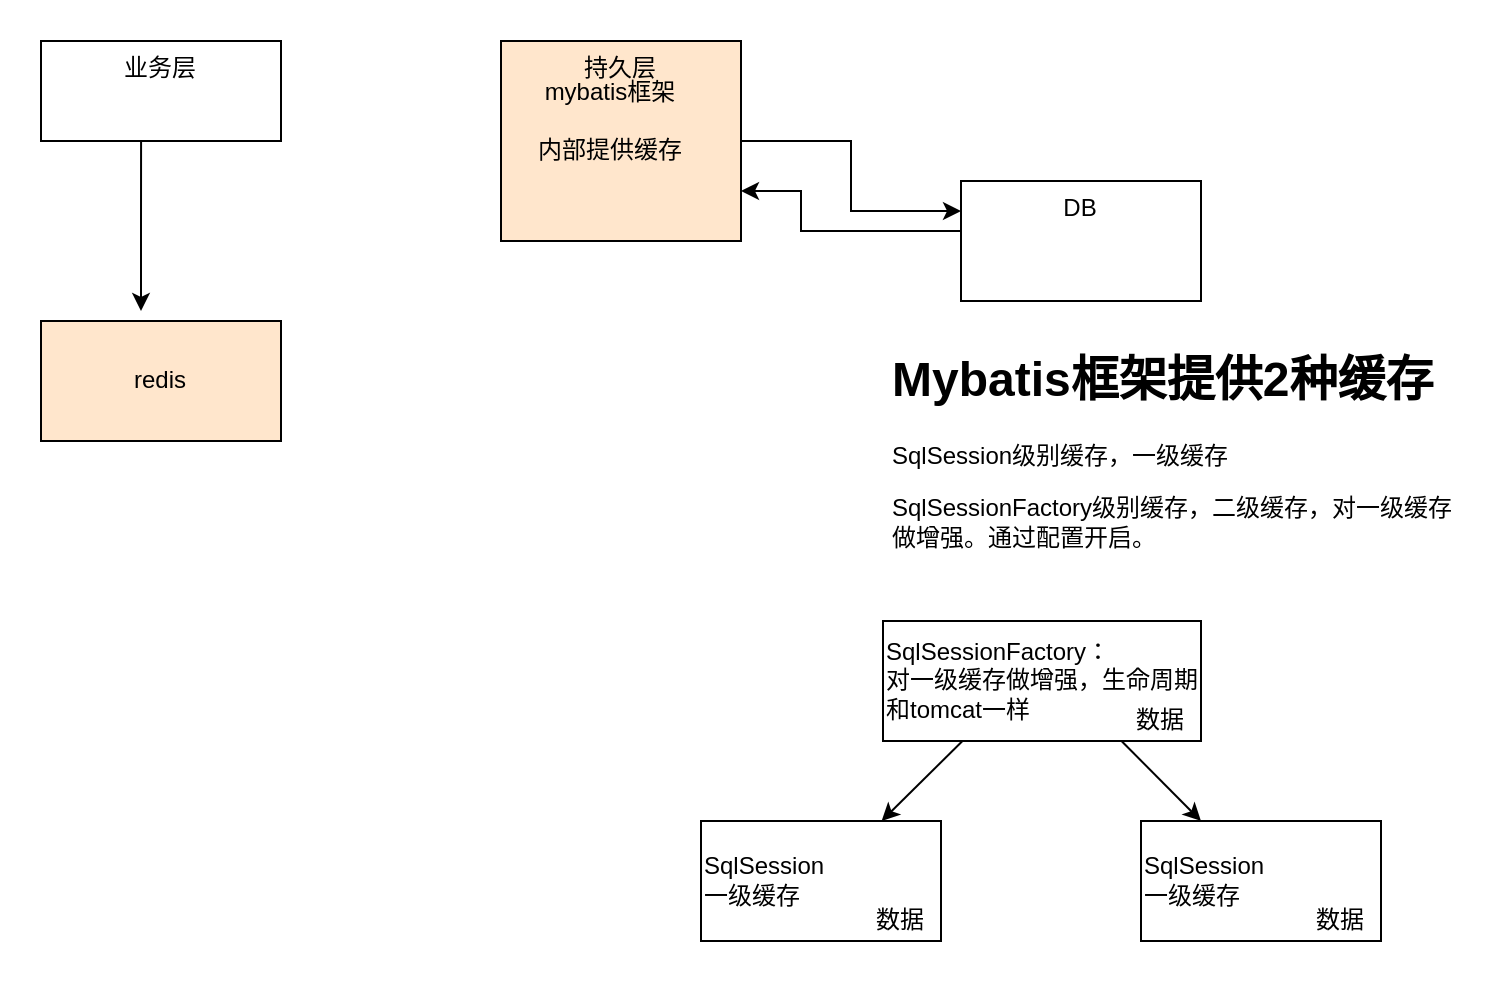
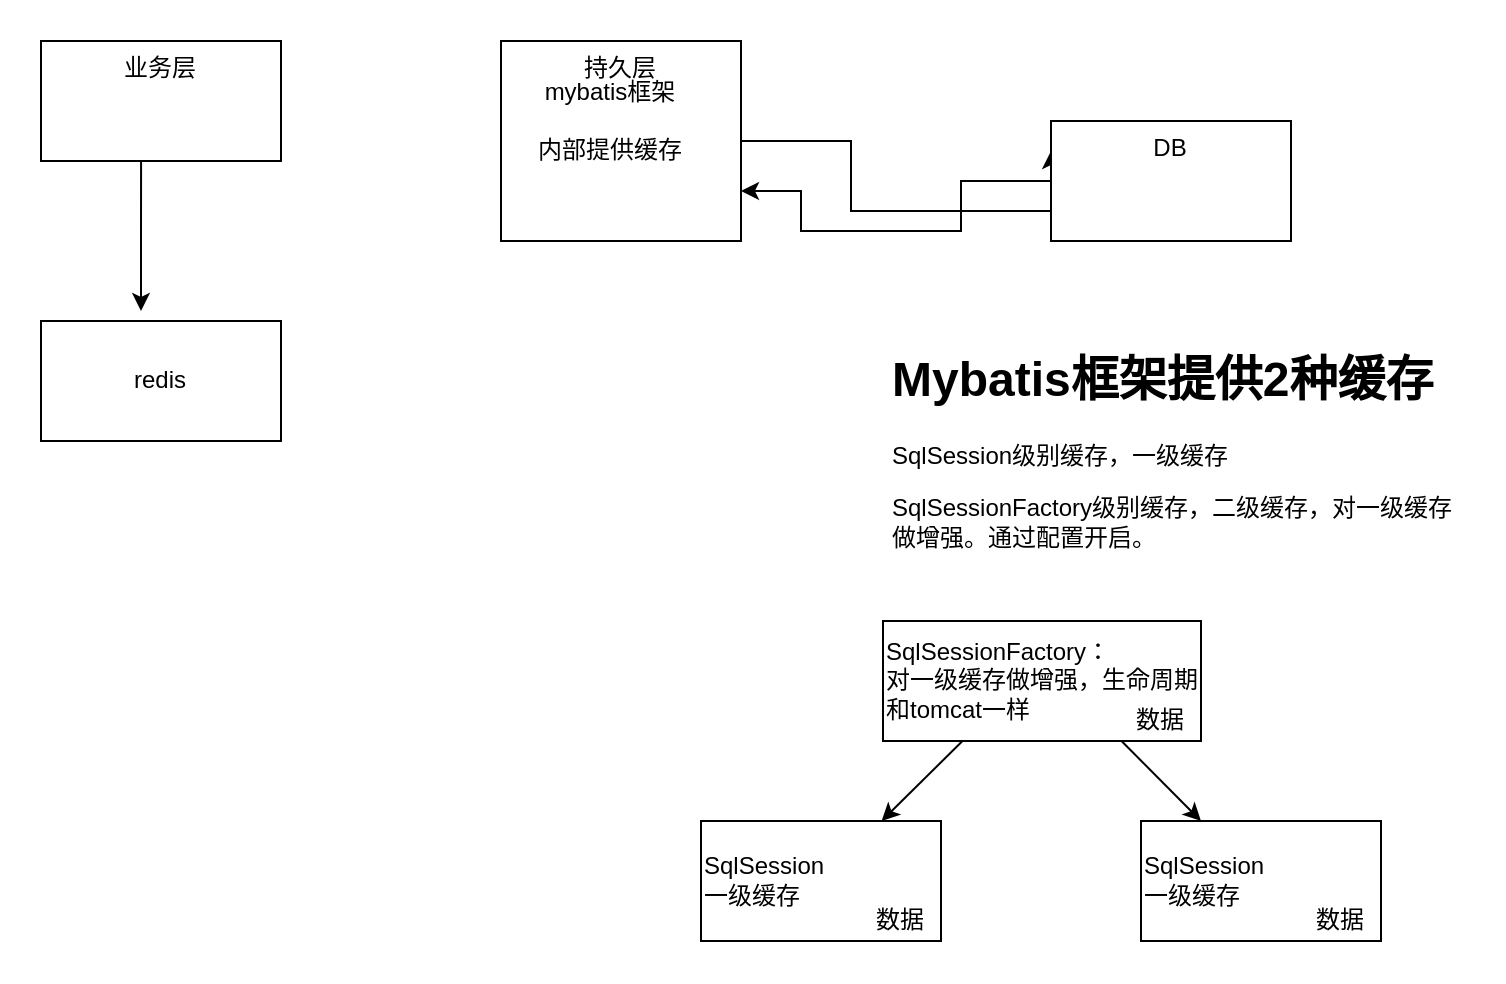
- <mxCell id="3" value="业务层" style="rounded=0;whiteSpace=wrap;html=1;verticalAlign=top;" parent="1" vertex="1"><mxGeometry x="20" y="20" width="120" height="50" as="geometry" /></mxCell>
+ <mxCell id="3" value="业务层" style="rounded=0;whiteSpace=wrap;html=1;verticalAlign=top;" parent="1" vertex="1"><mxGeometry x="20" y="20" width="120" height="60" as="geometry" /></mxCell>
- <mxCell id="6" value="持久层" style="rounded=0;whiteSpace=wrap;html=1;verticalAlign=top;fillColor=#ffe6cc;" parent="1" vertex="1"><mxGeometry x="250" y="20" width="120" height="100" as="geometry" /></mxCell>
+ <mxCell id="6" value="持久层" style="rounded=0;whiteSpace=wrap;html=1;verticalAlign=top;" parent="1" vertex="1"><mxGeometry x="250" y="20" width="120" height="100" as="geometry" /></mxCell>
- <mxCell id="8" value="DB" style="rounded=0;whiteSpace=wrap;html=1;verticalAlign=top;" parent="1" vertex="1"><mxGeometry x="480" y="90" width="120" height="60" as="geometry" /></mxCell>
+ <mxCell id="8" value="DB" style="rounded=0;whiteSpace=wrap;html=1;verticalAlign=top;" parent="1" vertex="1"><mxGeometry x="525" y="60" width="120" height="60" as="geometry" /></mxCell>
- <mxCell id="4" value="redis" style="rounded=0;whiteSpace=wrap;html=1;fillColor=#ffe6cc;" parent="1" vertex="1"><mxGeometry x="20" y="160" width="120" height="60" as="geometry" /></mxCell>
+ <mxCell id="4" value="redis" style="rounded=0;whiteSpace=wrap;html=1;" parent="1" vertex="1"><mxGeometry x="20" y="160" width="120" height="60" as="geometry" /></mxCell>
